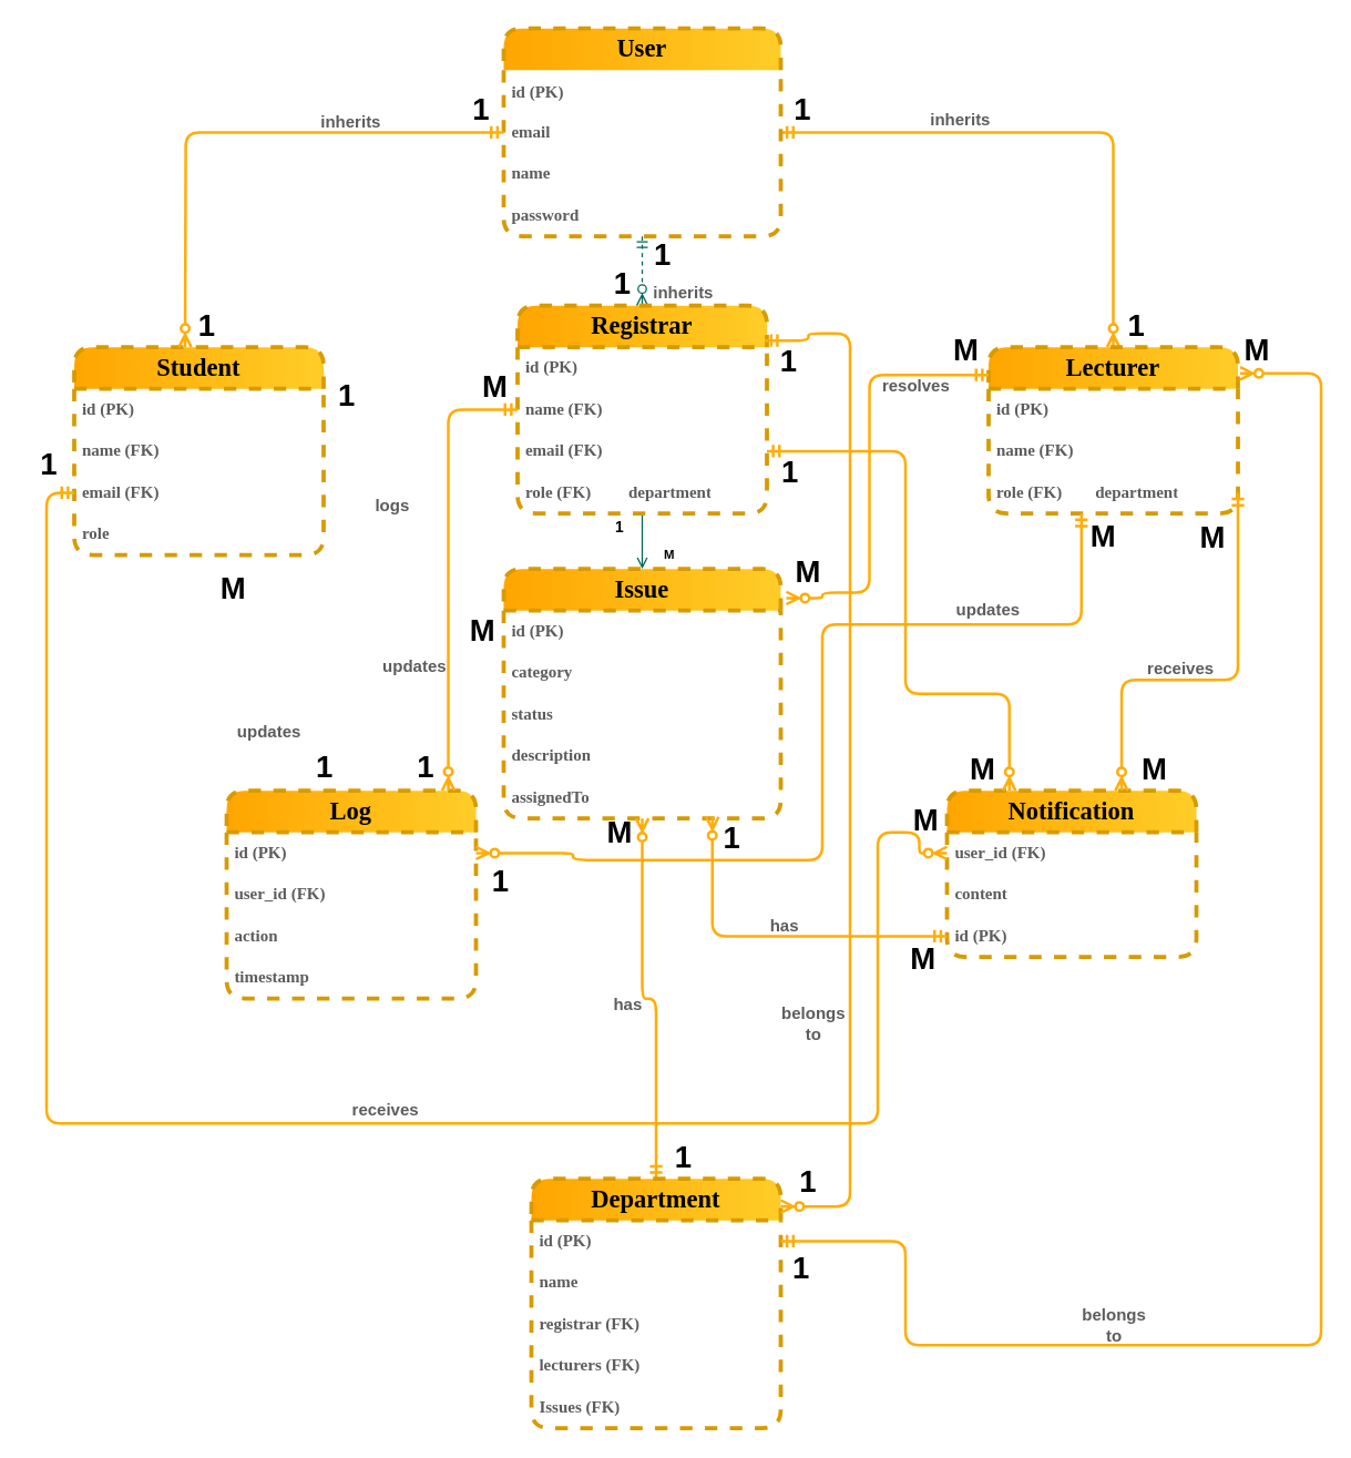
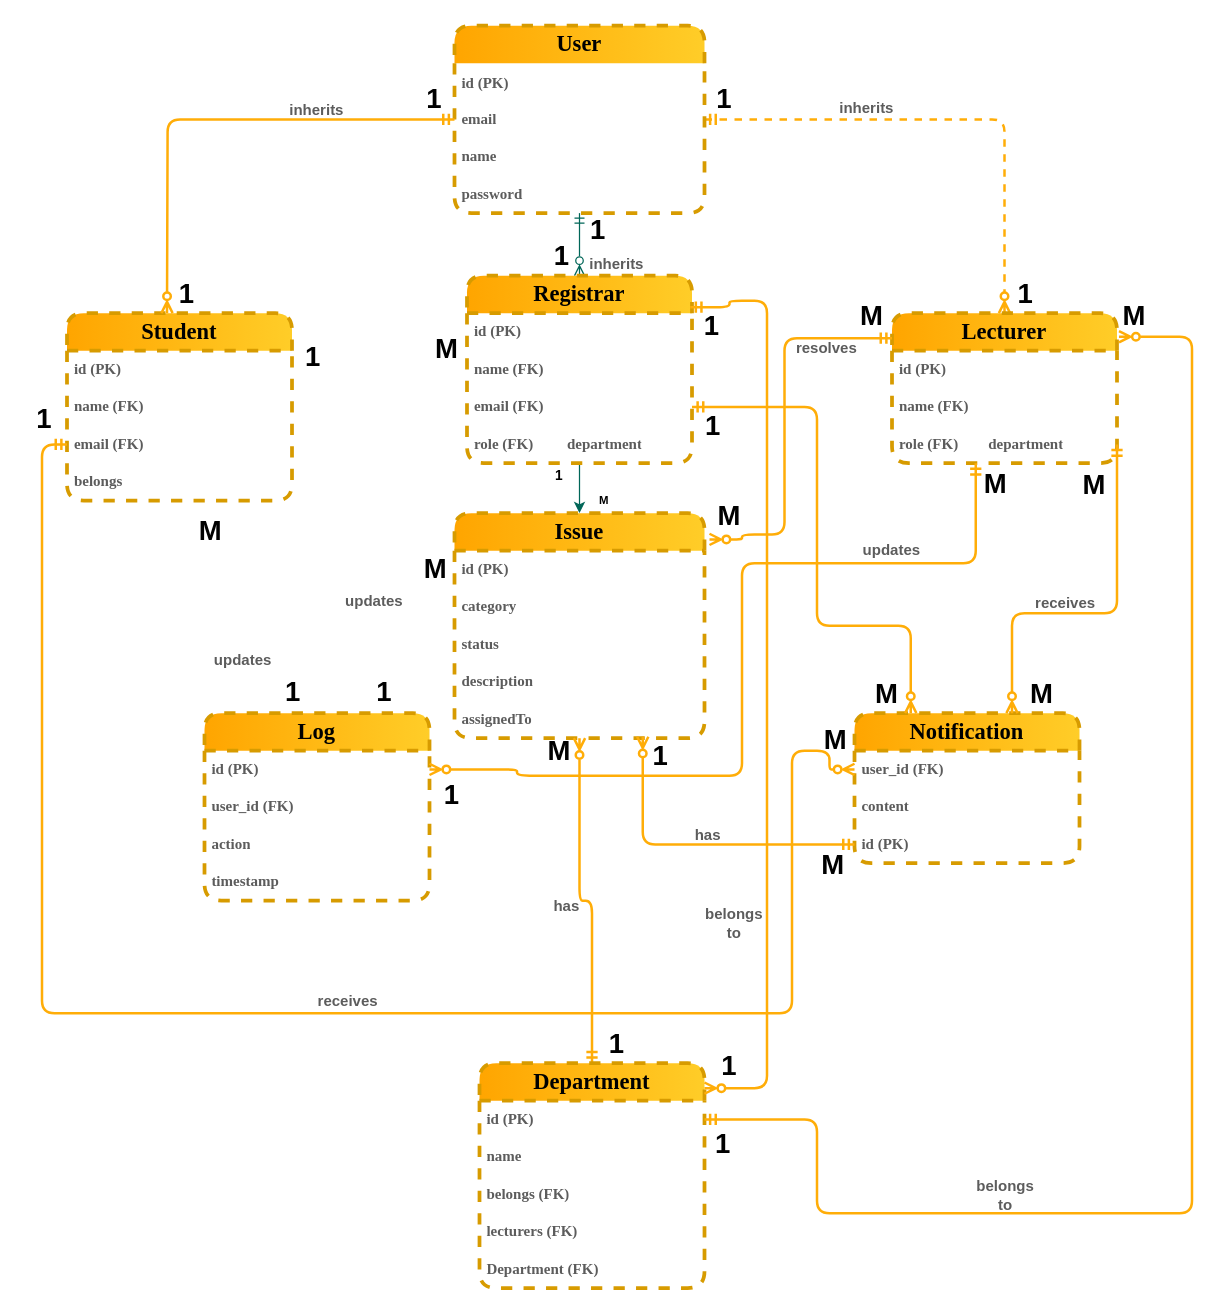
- <mxCell id="3" style="edgeStyle=orthogonalEdgeStyle;rounded=1;orthogonalLoop=1;jettySize=auto;html=1;entryX=0.5;entryY=0;entryDx=0;entryDy=0;labelBackgroundColor=none;strokeColor=light-dark(#ffad08, #64bcb0);fontColor=default;align=center;verticalAlign=middle;fontFamily=Helvetica;fontSize=11;startArrow=ERmandOne;startFill=0;endArrow=ERzeroToMany;endFill=0;strokeWidth=2;" parent="1" source="4" target="20" edge="1"><mxGeometry relative="1" as="geometry" /></mxCell>
+ <mxCell id="3" style="edgeStyle=orthogonalEdgeStyle;rounded=1;orthogonalLoop=1;jettySize=auto;html=1;entryX=0.5;entryY=0;entryDx=0;entryDy=0;labelBackgroundColor=none;strokeColor=light-dark(#ffad08, #64bcb0);fontColor=default;align=center;verticalAlign=middle;fontFamily=Helvetica;fontSize=11;startArrow=ERmandOne;startFill=0;endArrow=ERzeroToMany;endFill=0;strokeWidth=2;dashed=1;" parent="1" source="4" target="20" edge="1"><mxGeometry relative="1" as="geometry" /></mxCell>
- <mxCell id="2" style="edgeStyle=orthogonalEdgeStyle;rounded=1;orthogonalLoop=1;jettySize=auto;html=1;entryX=0.5;entryY=0;entryDx=0;entryDy=0;labelBackgroundColor=none;strokeColor=#006658;fontColor=default;align=center;verticalAlign=middle;fontFamily=Helvetica;fontSize=11;startArrow=ERmandOne;startFill=0;endArrow=ERzeroToMany;endFill=0;dashed=1;" parent="1" source="4" target="15" edge="1"><mxGeometry relative="1" as="geometry" /></mxCell>
+ <mxCell id="2" style="edgeStyle=orthogonalEdgeStyle;rounded=1;orthogonalLoop=1;jettySize=auto;html=1;entryX=0.5;entryY=0;entryDx=0;entryDy=0;labelBackgroundColor=none;strokeColor=#006658;fontColor=default;align=center;verticalAlign=middle;fontFamily=Helvetica;fontSize=11;startArrow=ERmandOne;startFill=0;endArrow=ERzeroToMany;endFill=0;" parent="1" source="4" target="15" edge="1"><mxGeometry relative="1" as="geometry" /></mxCell>
- <mxCell id="83" value="logs" style="text;strokeColor=none;align=center;fillColor=none;html=1;verticalAlign=middle;whiteSpace=wrap;rounded=1;labelBackgroundColor=none;fontColor=#5C5C5C;fontStyle=1" parent="1" vertex="1"><mxGeometry x="253" y="350" width="60" height="30" as="geometry" /></mxCell>
- <mxCell id="13" value="role" style="text;strokeColor=none;fillColor=none;align=left;verticalAlign=middle;spacingLeft=4;spacingRight=4;overflow=hidden;points=[[0,0.5],[1,0.5]];portConstraint=eastwest;rotatable=0;whiteSpace=wrap;html=1;rounded=1;labelBackgroundColor=none;fontColor=#5C5C5C;fontFamily=Comic Sans MS;fontSize=12;fontStyle=1;" parent="9" vertex="1"><mxGeometry y="120" width="180" height="30" as="geometry" /></mxCell>
+ <mxCell id="13" value="belongs" style="text;strokeColor=none;fillColor=none;align=left;verticalAlign=middle;spacingLeft=4;spacingRight=4;overflow=hidden;points=[[0,0.5],[1,0.5]];portConstraint=eastwest;rotatable=0;whiteSpace=wrap;html=1;rounded=1;labelBackgroundColor=none;fontColor=#5C5C5C;fontFamily=Comic Sans MS;fontSize=12;fontStyle=1;" parent="9" vertex="1"><mxGeometry y="120" width="180" height="30" as="geometry" /></mxCell>
- <mxCell id="14" style="edgeStyle=orthogonalEdgeStyle;rounded=1;orthogonalLoop=1;jettySize=auto;html=1;entryX=0.5;entryY=0;entryDx=0;entryDy=0;labelBackgroundColor=none;strokeColor=#006658;fontColor=default;endArrow=open;" parent="1" source="15" target="34" edge="1"><mxGeometry relative="1" as="geometry" /></mxCell>
+ <mxCell id="14" style="edgeStyle=orthogonalEdgeStyle;rounded=1;orthogonalLoop=1;jettySize=auto;html=1;entryX=0.5;entryY=0;entryDx=0;entryDy=0;labelBackgroundColor=none;strokeColor=#006658;fontColor=default;" parent="1" source="15" target="34" edge="1"><mxGeometry relative="1" as="geometry" /></mxCell>
- <mxCell id="42" style="edgeStyle=orthogonalEdgeStyle;rounded=1;orthogonalLoop=1;jettySize=auto;html=1;entryX=0.889;entryY=-0.001;entryDx=0;entryDy=0;entryPerimeter=0;labelBackgroundColor=none;strokeColor=light-dark(#ffad08, #64bcb0);fontColor=default;align=center;verticalAlign=middle;fontFamily=Helvetica;fontSize=11;startArrow=ERmandOne;startFill=0;endArrow=ERzeroToMany;endFill=0;strokeWidth=2;" parent="1" source="15" target="28" edge="1"><mxGeometry relative="1" as="geometry" /></mxCell>
- <mxCell id="52" value="registrar (FK)" style="text;strokeColor=none;fillColor=none;align=left;verticalAlign=middle;spacingLeft=4;spacingRight=4;overflow=hidden;points=[[0,0.5],[1,0.5]];portConstraint=eastwest;rotatable=0;whiteSpace=wrap;html=1;fontFamily=Comic Sans MS;fontSize=12;fontColor=#5C5C5C;fontStyle=1;labelBackgroundColor=none;" parent="49" vertex="1"><mxGeometry y="90" width="180" height="30" as="geometry" /></mxCell>
+ <mxCell id="52" value="belongs (FK)" style="text;strokeColor=none;fillColor=none;align=left;verticalAlign=middle;spacingLeft=4;spacingRight=4;overflow=hidden;points=[[0,0.5],[1,0.5]];portConstraint=eastwest;rotatable=0;whiteSpace=wrap;html=1;fontFamily=Comic Sans MS;fontSize=12;fontColor=#5C5C5C;fontStyle=1;labelBackgroundColor=none;" parent="49" vertex="1"><mxGeometry y="90" width="180" height="30" as="geometry" /></mxCell>
- <mxCell id="54" value="Issues (FK)" style="text;strokeColor=none;fillColor=none;align=left;verticalAlign=middle;spacingLeft=4;spacingRight=4;overflow=hidden;points=[[0,0.5],[1,0.5]];portConstraint=eastwest;rotatable=0;whiteSpace=wrap;html=1;fontFamily=Comic Sans MS;fontSize=12;fontColor=#5C5C5C;fontStyle=1;labelBackgroundColor=none;" parent="49" vertex="1"><mxGeometry y="150" width="180" height="30" as="geometry" /></mxCell>
+ <mxCell id="54" value="Department (FK)" style="text;strokeColor=none;fillColor=none;align=left;verticalAlign=middle;spacingLeft=4;spacingRight=4;overflow=hidden;points=[[0,0.5],[1,0.5]];portConstraint=eastwest;rotatable=0;whiteSpace=wrap;html=1;fontFamily=Comic Sans MS;fontSize=12;fontColor=#5C5C5C;fontStyle=1;labelBackgroundColor=none;" parent="49" vertex="1"><mxGeometry y="150" width="180" height="30" as="geometry" /></mxCell>
